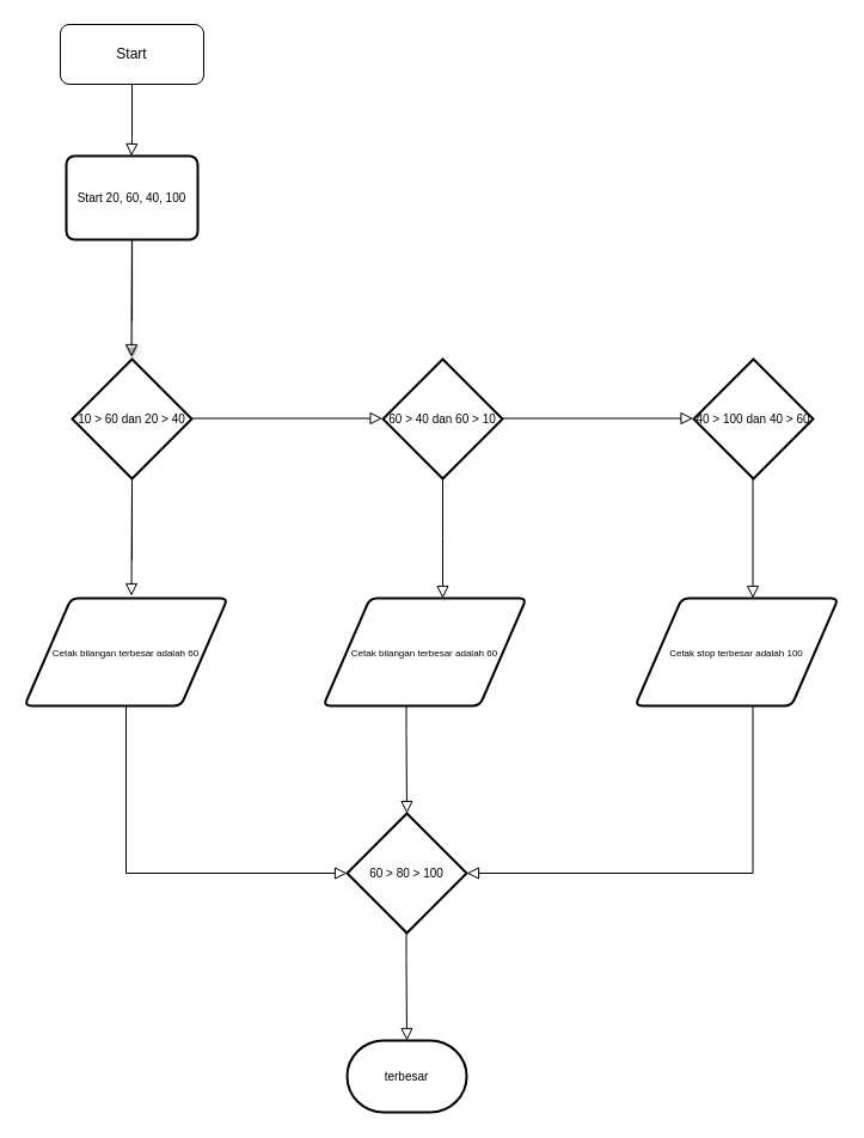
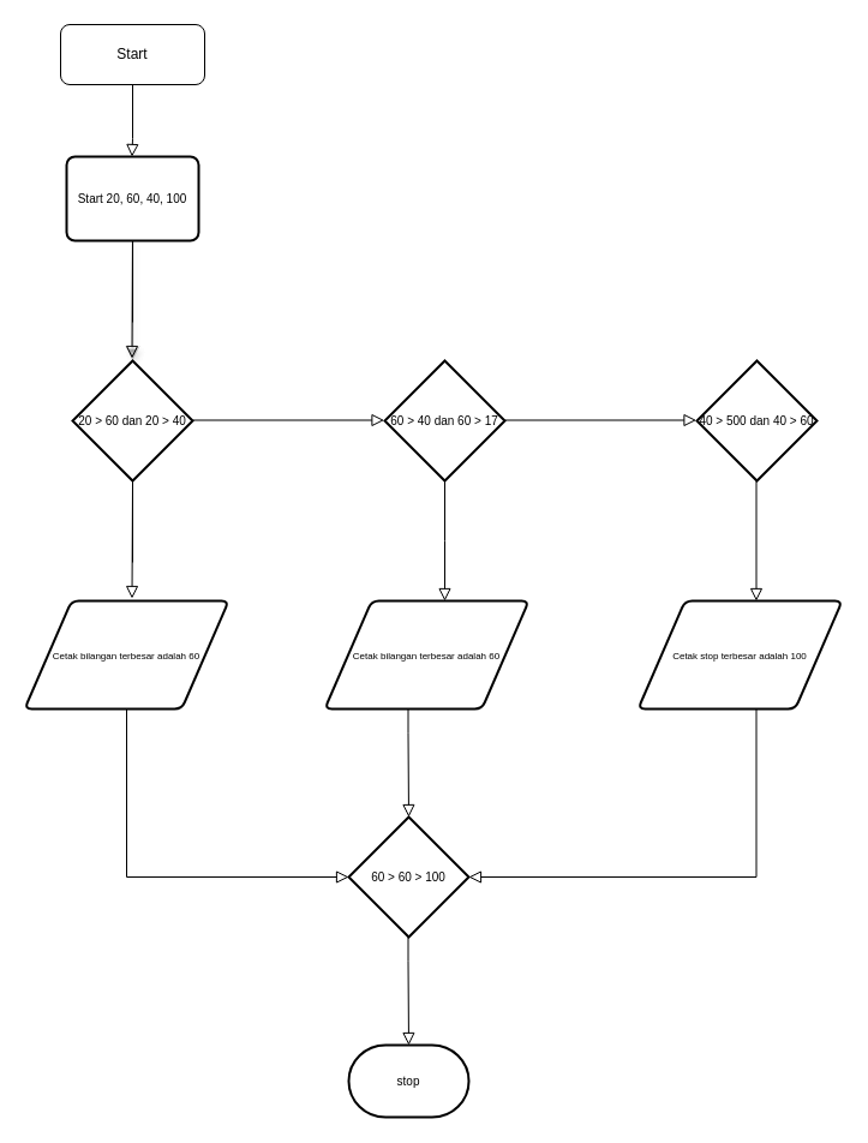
- <mxCell id="9" value="10 &amp;gt; 60 dan 20 &amp;gt; 40" style="strokeWidth=2;html=1;shape=mxgraph.flowchart.decision;whiteSpace=wrap;fontSize=10;" vertex="1" parent="1"><mxGeometry x="60" y="300" width="100" height="100" as="geometry" /></mxCell>
+ <mxCell id="9" value="20 &amp;gt; 60 dan 20 &amp;gt; 40" style="strokeWidth=2;html=1;shape=mxgraph.flowchart.decision;whiteSpace=wrap;fontSize=10;" vertex="1" parent="1"><mxGeometry x="60" y="300" width="100" height="100" as="geometry" /></mxCell>
- <mxCell id="13" value="&lt;font style=&quot;font-size: 10px&quot;&gt;60 &amp;gt; 40 dan 60 &amp;gt; 10&lt;br&gt;&lt;/font&gt;" style="strokeWidth=2;html=1;shape=mxgraph.flowchart.decision;whiteSpace=wrap;fontSize=12;" vertex="1" parent="1"><mxGeometry x="320" y="300" width="100" height="100" as="geometry" /></mxCell>
+ <mxCell id="13" value="&lt;font style=&quot;font-size: 10px&quot;&gt;60 &amp;gt; 40 dan 60 &amp;gt; 17&lt;br&gt;&lt;/font&gt;" style="strokeWidth=2;html=1;shape=mxgraph.flowchart.decision;whiteSpace=wrap;fontSize=12;" vertex="1" parent="1"><mxGeometry x="320" y="300" width="100" height="100" as="geometry" /></mxCell>
- <mxCell id="17" value="40 &amp;gt; 100 dan 40 &amp;gt; 60" style="strokeWidth=2;html=1;shape=mxgraph.flowchart.decision;whiteSpace=wrap;fontSize=10;" vertex="1" parent="1"><mxGeometry x="580" y="300" width="100" height="100" as="geometry" /></mxCell>
+ <mxCell id="17" value="40 &amp;gt; 500 dan 40 &amp;gt; 60" style="strokeWidth=2;html=1;shape=mxgraph.flowchart.decision;whiteSpace=wrap;fontSize=10;" vertex="1" parent="1"><mxGeometry x="580" y="300" width="100" height="100" as="geometry" /></mxCell>
- <mxCell id="21" value="60 &amp;gt; 80 &amp;gt; 100" style="strokeWidth=2;html=1;shape=mxgraph.flowchart.decision;whiteSpace=wrap;fontSize=10;" vertex="1" parent="1"><mxGeometry x="290" y="680" width="100" height="100" as="geometry" /></mxCell>
+ <mxCell id="21" value="60 &amp;gt; 60 &amp;gt; 100" style="strokeWidth=2;html=1;shape=mxgraph.flowchart.decision;whiteSpace=wrap;fontSize=10;" vertex="1" parent="1"><mxGeometry x="290" y="680" width="100" height="100" as="geometry" /></mxCell>
- <mxCell id="25" value="terbesar" style="strokeWidth=2;html=1;shape=mxgraph.flowchart.terminator;whiteSpace=wrap;fontSize=10;" vertex="1" parent="1"><mxGeometry x="290" y="870" width="100" height="60" as="geometry" /></mxCell>
+ <mxCell id="25" value="stop" style="strokeWidth=2;html=1;shape=mxgraph.flowchart.terminator;whiteSpace=wrap;fontSize=10;" vertex="1" parent="1"><mxGeometry x="290" y="870" width="100" height="60" as="geometry" /></mxCell>
